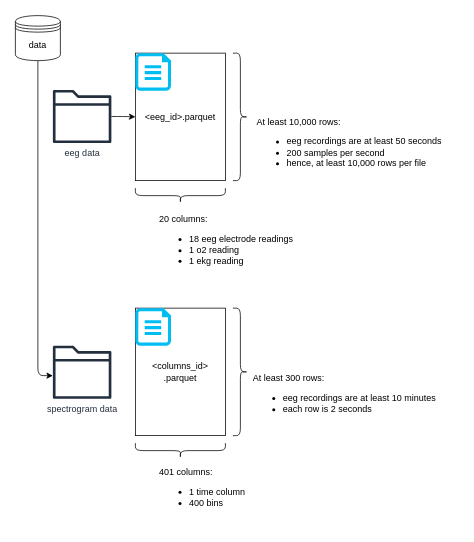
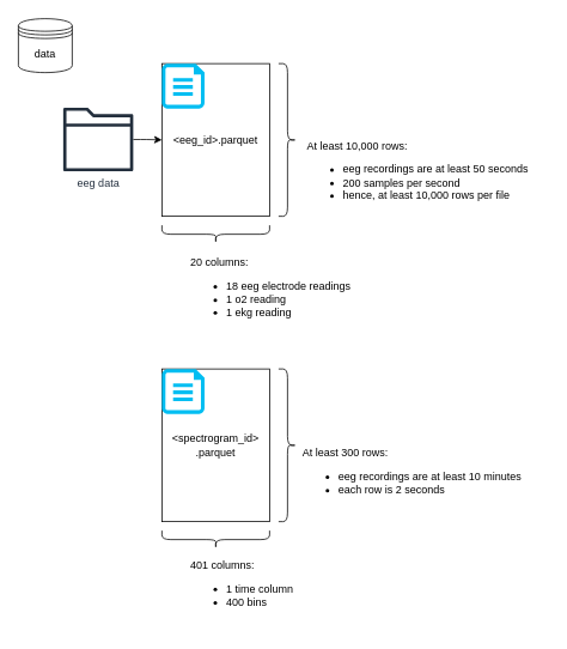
- <mxCell id="11" value="spectrogram data" style="sketch=0;outlineConnect=0;fontColor=#232F3E;gradientColor=none;fillColor=#232F3D;strokeColor=none;dashed=0;verticalLabelPosition=bottom;verticalAlign=top;align=center;html=1;fontSize=12;fontStyle=0;aspect=fixed;pointerEvents=1;shape=mxgraph.aws4.folder;" parent="1" vertex="1"><mxGeometry x="70" y="460" width="78" height="71" as="geometry" /></mxCell>
- <mxCell id="13" value="&amp;lt;columns_id&amp;gt;&lt;div&gt;.parquet&lt;/div&gt;" style="whiteSpace=wrap;html=1;" parent="1" vertex="1"><mxGeometry x="180" y="410" width="120" height="170" as="geometry" /></mxCell>
+ <mxCell id="13" value="&amp;lt;spectrogram_id&amp;gt;&lt;div&gt;.parquet&lt;/div&gt;" style="whiteSpace=wrap;html=1;" parent="1" vertex="1"><mxGeometry x="180" y="410" width="120" height="170" as="geometry" /></mxCell>
- <mxCell id="2" value="" style="edgeStyle=orthogonalEdgeStyle;html=1;" parent="1" source="3" target="11" edge="1"><mxGeometry relative="1" as="geometry"><mxPoint x="110" y="400" as="targetPoint" /><Array as="points"><mxPoint x="50" y="500" /></Array></mxGeometry></mxCell>
